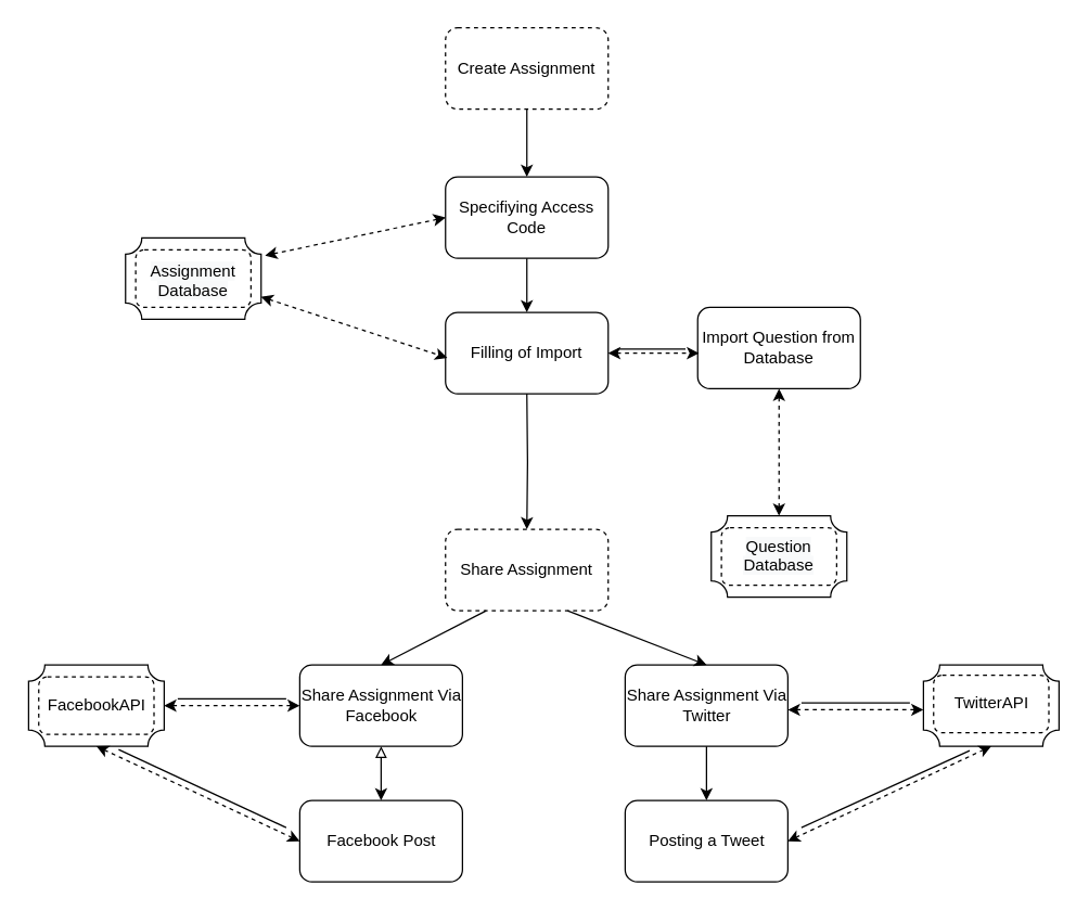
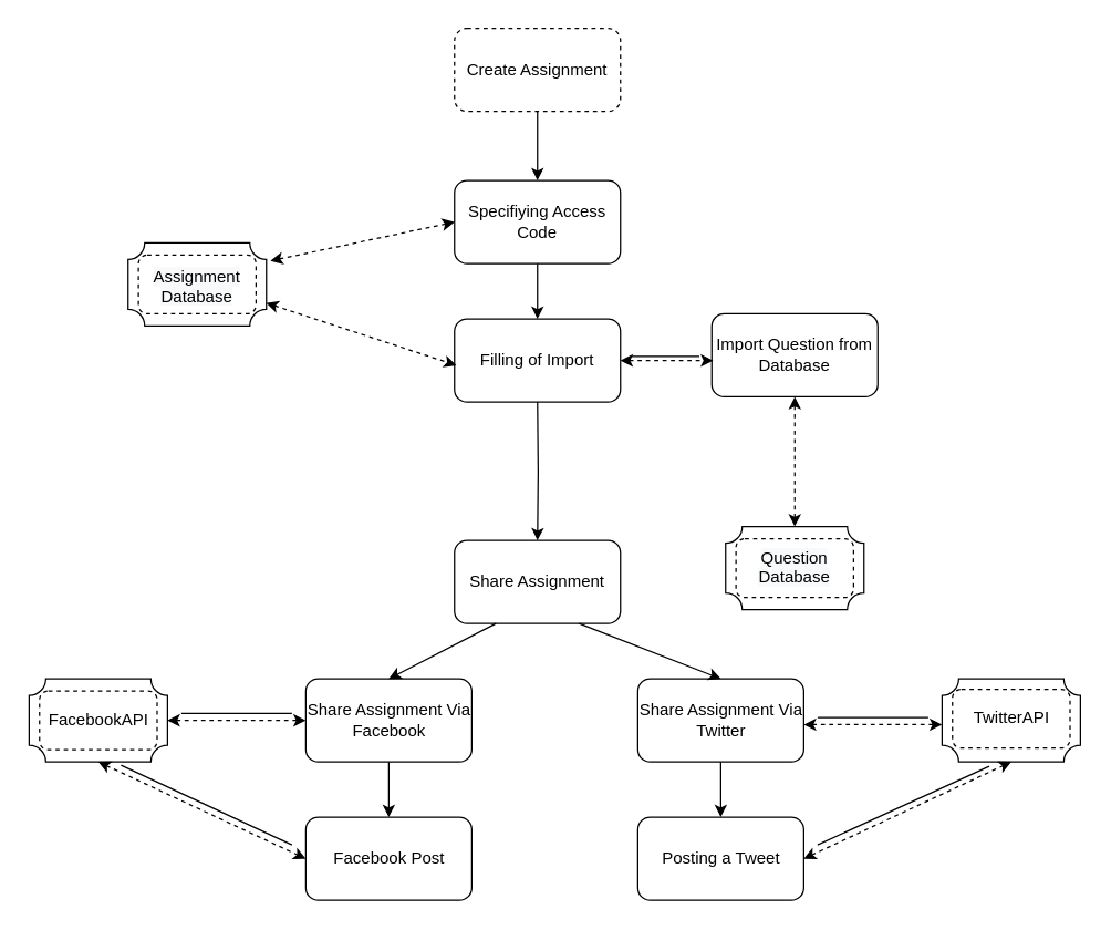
- <mxCell id="7" value="Share Assignment" style="rounded=1;whiteSpace=wrap;html=1;dashed=1;" parent="1" vertex="1"><mxGeometry x="328" y="390" width="120" height="60" as="geometry" /></mxCell>
+ <mxCell id="7" value="Share Assignment" style="rounded=1;whiteSpace=wrap;html=1;" parent="1" vertex="1"><mxGeometry x="328" y="390" width="120" height="60" as="geometry" /></mxCell>
- <mxCell id="21" value="" style="endArrow=block;html=1;entryX=0.5;entryY=1;entryDx=0;entryDy=0;exitX=0.5;exitY=0;exitDx=0;exitDy=0;startArrow=classic;startFill=1;endFill=0;" parent="1" source="12" target="8" edge="1"><mxGeometry width="50" height="50" relative="1" as="geometry"><mxPoint x="290.5" y="500" as="sourcePoint" /><mxPoint x="380.5" y="450" as="targetPoint" /></mxGeometry></mxCell>
+ <mxCell id="21" value="" style="endArrow=none;html=1;entryX=0.5;entryY=1;entryDx=0;entryDy=0;exitX=0.5;exitY=0;exitDx=0;exitDy=0;startArrow=classic;startFill=1;endFill=0;" parent="1" source="12" target="8" edge="1"><mxGeometry width="50" height="50" relative="1" as="geometry"><mxPoint x="290.5" y="500" as="sourcePoint" /><mxPoint x="380.5" y="450" as="targetPoint" /></mxGeometry></mxCell>
